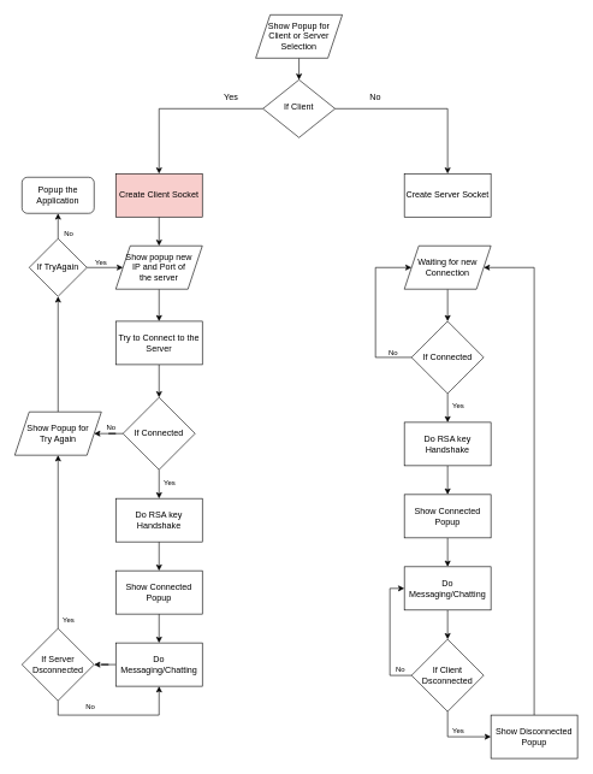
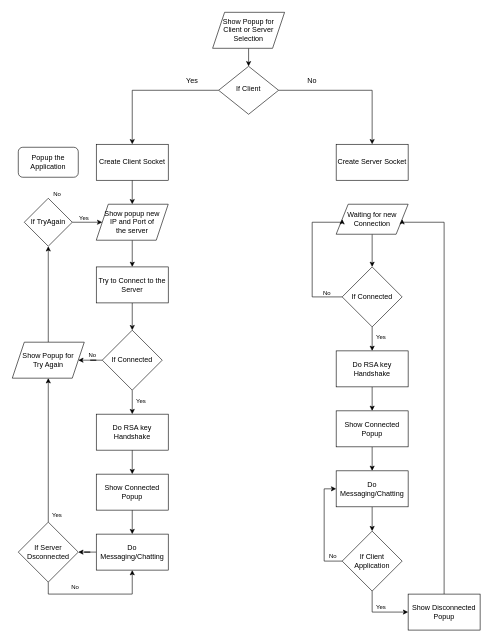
- <mxCell id="8" value="Create Client Socket" style="rounded=0;whiteSpace=wrap;html=1;fillColor=#f8cecc;" parent="1" vertex="1"><mxGeometry x="160" y="240" width="120" height="60" as="geometry" /></mxCell>
+ <mxCell id="8" value="Create Client Socket" style="rounded=0;whiteSpace=wrap;html=1;" parent="1" vertex="1"><mxGeometry x="160" y="240" width="120" height="60" as="geometry" /></mxCell>
- <mxCell id="21" style="edgeStyle=orthogonalEdgeStyle;rounded=0;orthogonalLoop=1;jettySize=auto;html=1;exitX=0.5;exitY=0;exitDx=0;exitDy=0;entryX=0.5;entryY=1;entryDx=0;entryDy=0;" parent="1" source="23" target="24" edge="1"><mxGeometry relative="1" as="geometry" /></mxCell>
- <mxCell id="41" value="Waiting for new Connection" style="shape=parallelogram;perimeter=parallelogramPerimeter;whiteSpace=wrap;html=1;fixedSize=1;" parent="1" vertex="1"><mxGeometry x="560" y="340" width="120" height="60" as="geometry" /></mxCell>
+ <mxCell id="41" value="Waiting for new Connection" style="shape=parallelogram;perimeter=parallelogramPerimeter;whiteSpace=wrap;html=1;fixedSize=1;" parent="1" vertex="1"><mxGeometry x="560" y="340" width="120" height="50" as="geometry" /></mxCell>
- <mxCell id="55" value="If Client Dsconnected" style="rhombus;whiteSpace=wrap;html=1;fontSize=12;" parent="1" vertex="1"><mxGeometry x="570" y="885" width="100" height="100" as="geometry" /></mxCell>
+ <mxCell id="55" value="If Client Application" style="rhombus;whiteSpace=wrap;html=1;fontSize=12;" parent="1" vertex="1"><mxGeometry x="570" y="885" width="100" height="100" as="geometry" /></mxCell>
